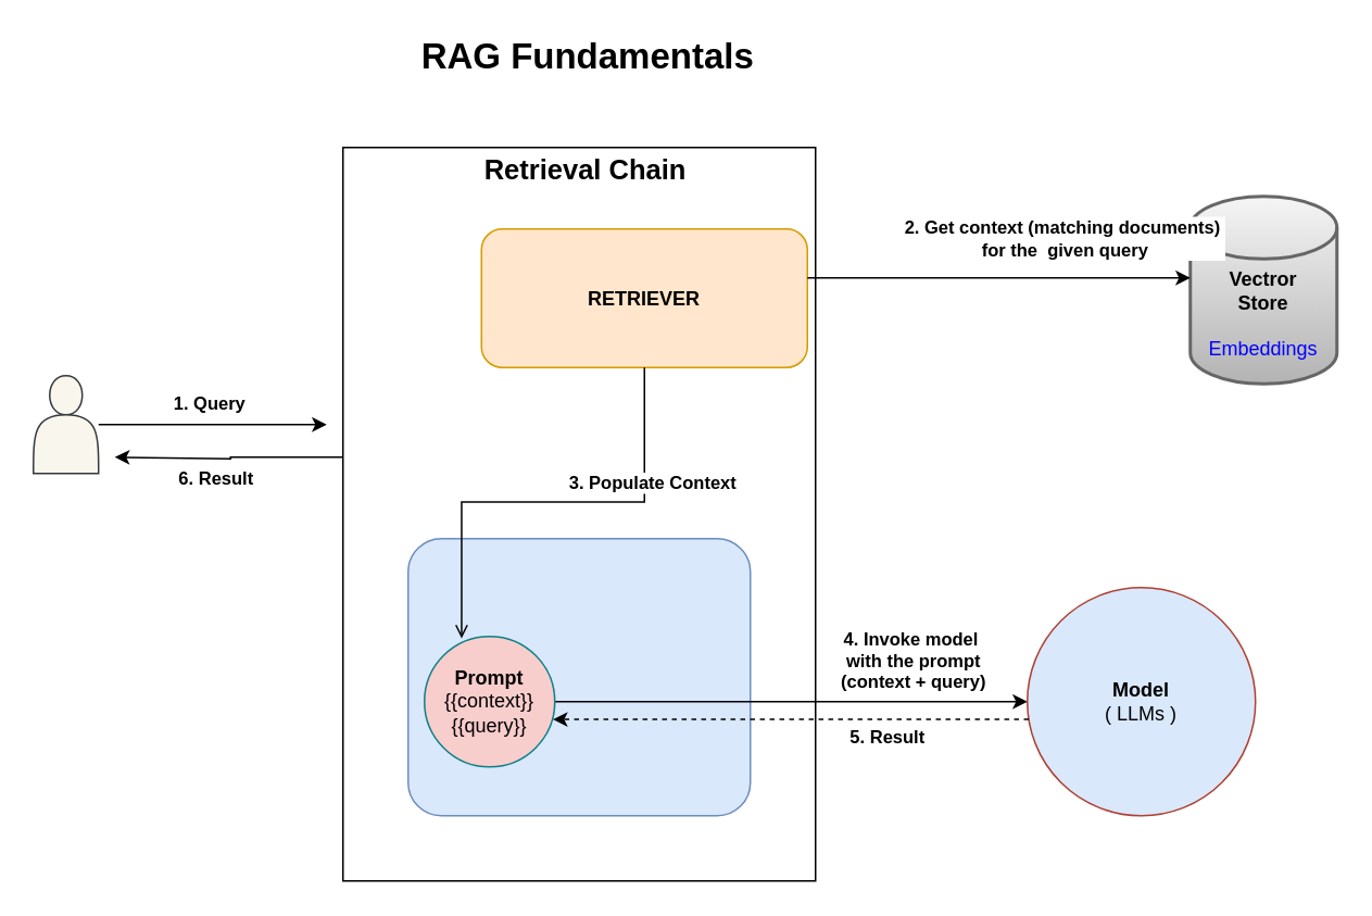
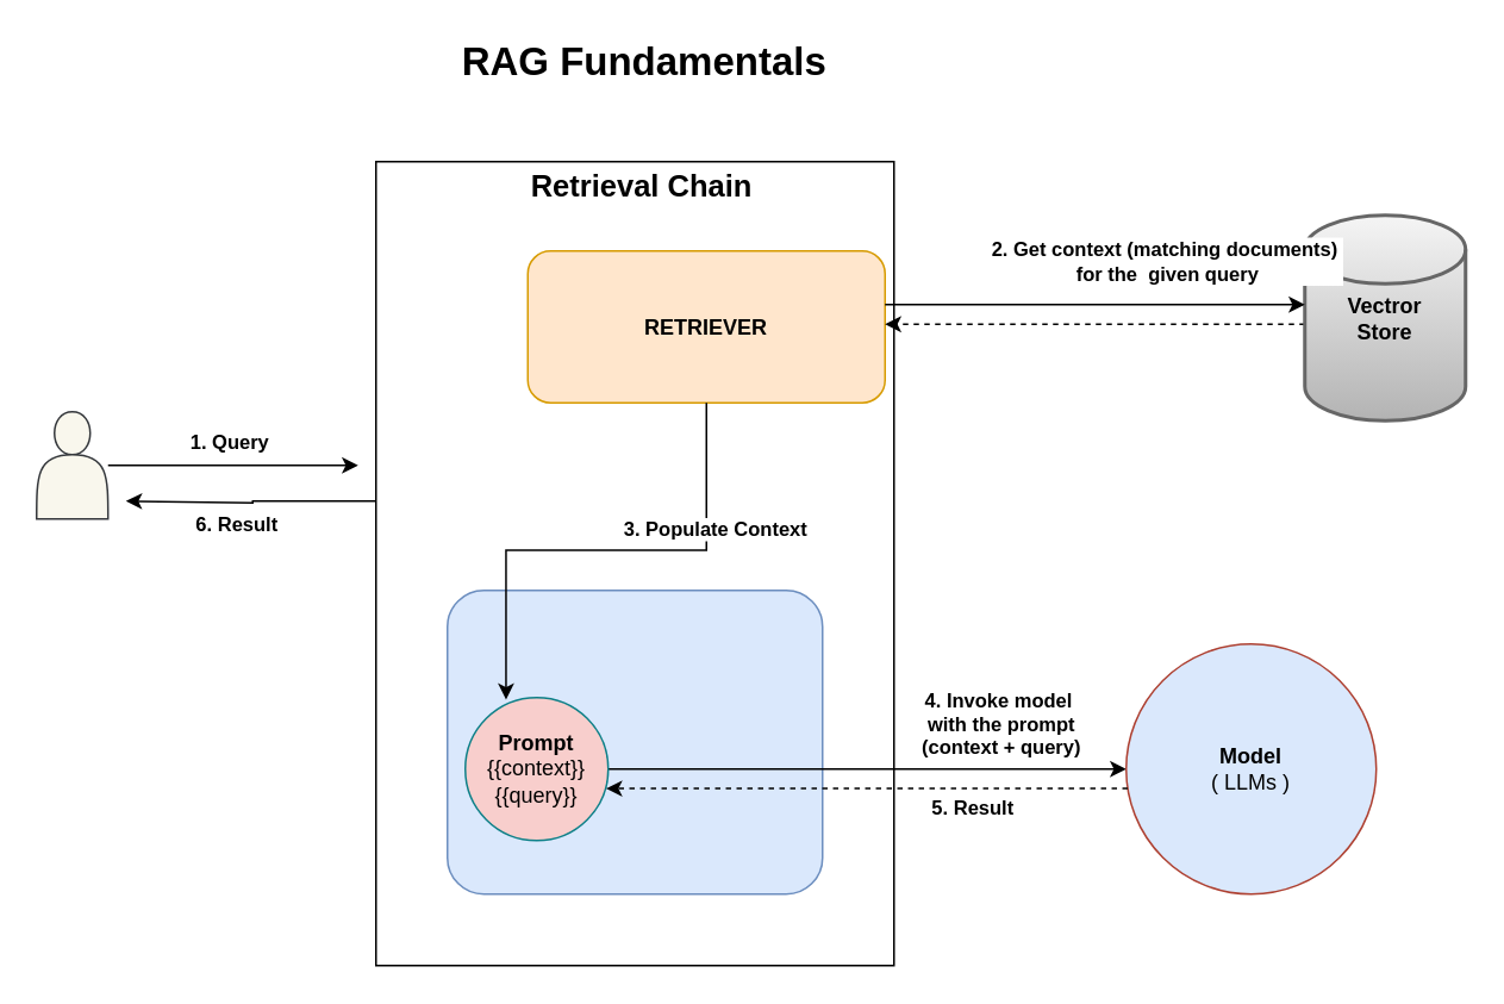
+ <mxCell id="11" style="edgeStyle=orthogonalEdgeStyle;rounded=0;orthogonalLoop=1;jettySize=auto;html=1;dashed=1;" edge="1" parent="1" source="12" target="6"><mxGeometry relative="1" as="geometry"><mxPoint x="460" y="180" as="targetPoint" /><Array as="points"><mxPoint x="710" y="181" /><mxPoint x="710" y="181" /></Array></mxGeometry></mxCell>
- <mxCell id="24" value="Embeddings" style="text;html=1;align=center;verticalAlign=middle;whiteSpace=wrap;rounded=0;fontColor=#0000FF;" vertex="1" parent="1"><mxGeometry x="745" y="199" width="60" height="30" as="geometry" /></mxCell>
- <mxCell id="18" style="edgeStyle=orthogonalEdgeStyle;rounded=0;orthogonalLoop=1;jettySize=auto;html=1;entryX=0.285;entryY=0.014;entryDx=0;entryDy=0;entryPerimeter=0;endArrow=open;" edge="1" parent="1" source="6" target="17"><mxGeometry relative="1" as="geometry" /></mxCell>
+ <mxCell id="18" style="edgeStyle=orthogonalEdgeStyle;rounded=0;orthogonalLoop=1;jettySize=auto;html=1;entryX=0.285;entryY=0.014;entryDx=0;entryDy=0;entryPerimeter=0;" edge="1" parent="1" source="6" target="17"><mxGeometry relative="1" as="geometry" /></mxCell>
